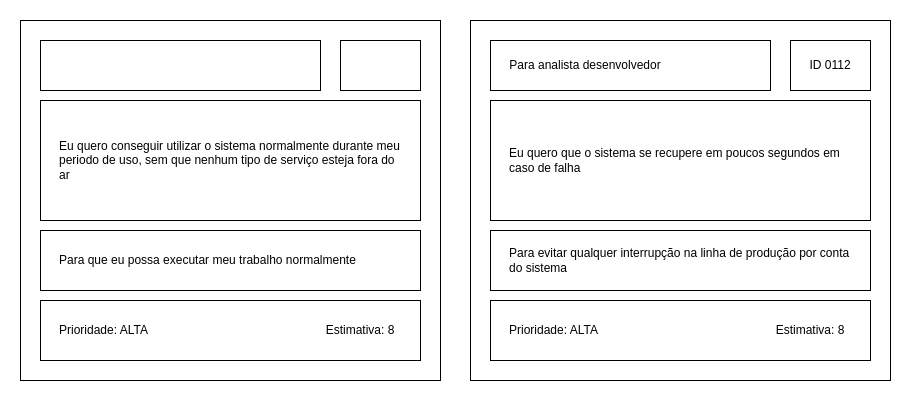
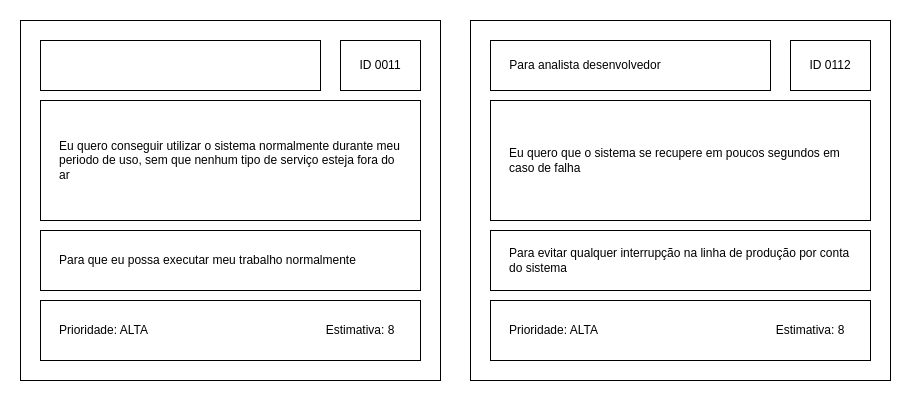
+ <mxCell id="5" value="ID 0011" style="text;html=1;strokeColor=none;fillColor=none;align=center;verticalAlign=middle;whiteSpace=wrap;rounded=0;" parent="1" vertex="1"><mxGeometry x="350" y="55" width="60" height="20" as="geometry" /></mxCell>
